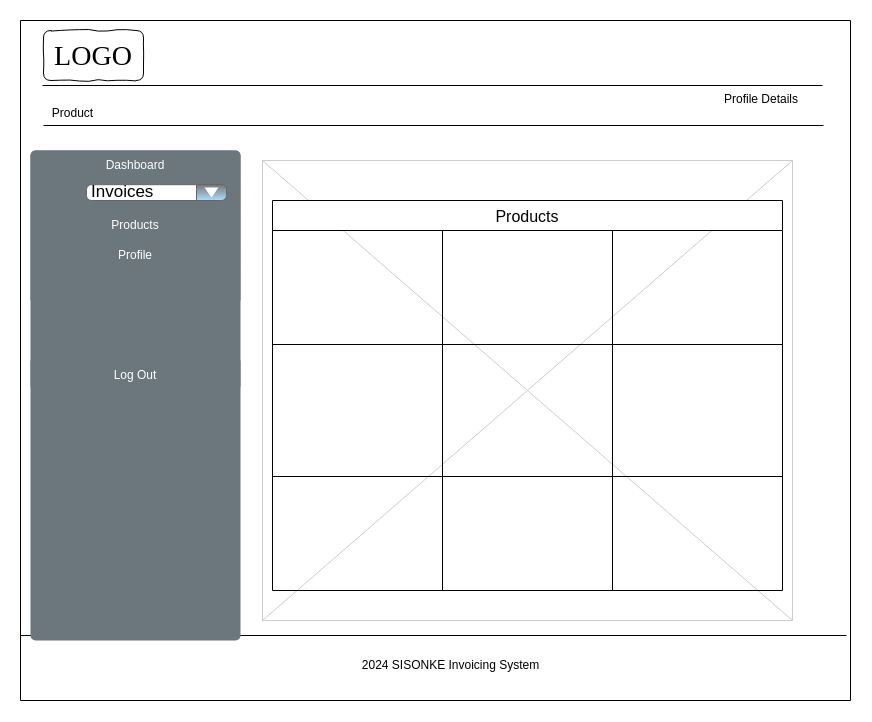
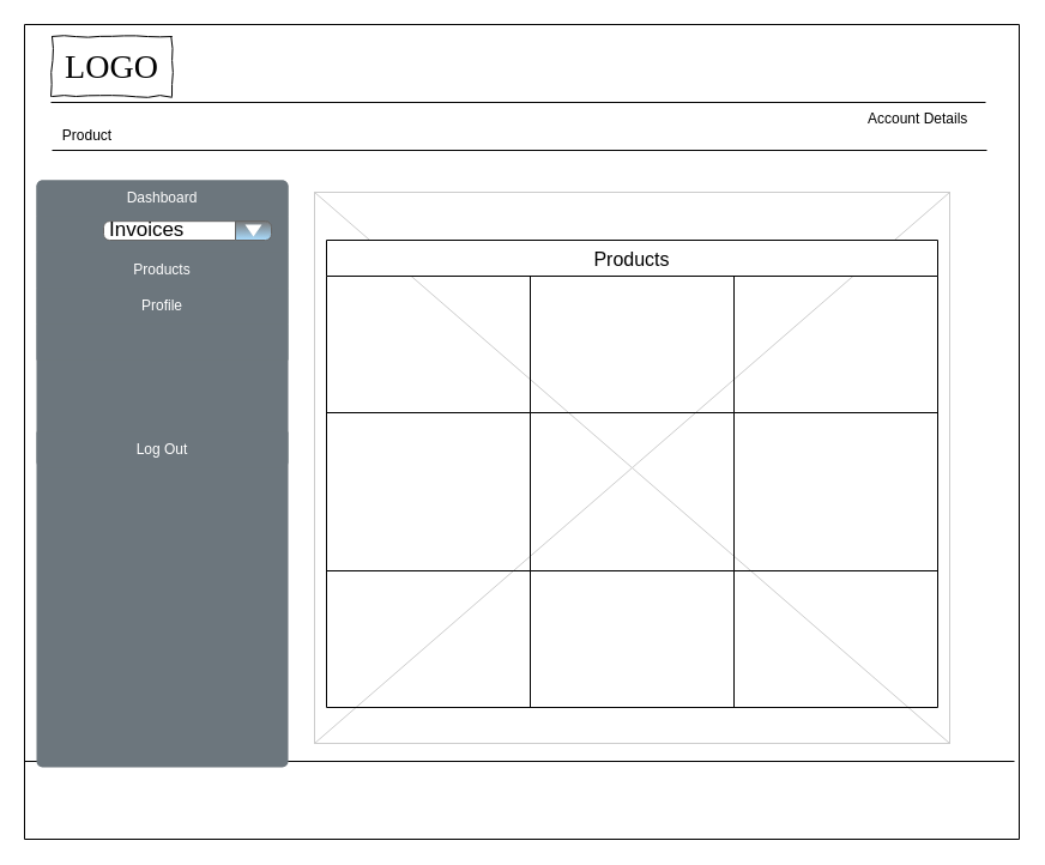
- <mxCell id="29" value="LOGO" style="whiteSpace=wrap;html=1;shadow=0;labelBackgroundColor=none;strokeWidth=1;fontFamily=Verdana;fontSize=28;align=center;comic=1;rounded=1;" vertex="1" parent="2"><mxGeometry x="23" y="10" width="100" height="50" as="geometry" /></mxCell>
+ <mxCell id="29" value="LOGO" style="whiteSpace=wrap;html=1;rounded=0;shadow=0;labelBackgroundColor=none;strokeWidth=1;fontFamily=Verdana;fontSize=28;align=center;comic=1;" vertex="1" parent="2"><mxGeometry x="23" y="10" width="100" height="50" as="geometry" /></mxCell>
- <mxCell id="15" value="Profile Details" style="text;spacingTop=-5;" vertex="1" parent="2"><mxGeometry x="702" y="70" width="90" height="20" as="geometry" /></mxCell>
+ <mxCell id="15" value="Account Details" style="text;spacingTop=-5;" vertex="1" parent="2"><mxGeometry x="702" y="70" width="90" height="20" as="geometry" /></mxCell>
- <mxCell id="13" value="2024 SISONKE Invoicing System" style="text;html=1;align=center;verticalAlign=middle;resizable=0;points=[];autosize=1;strokeColor=none;fillColor=none;" vertex="1" parent="2"><mxGeometry x="330" y="630" width="200" height="30" as="geometry" /></mxCell>
